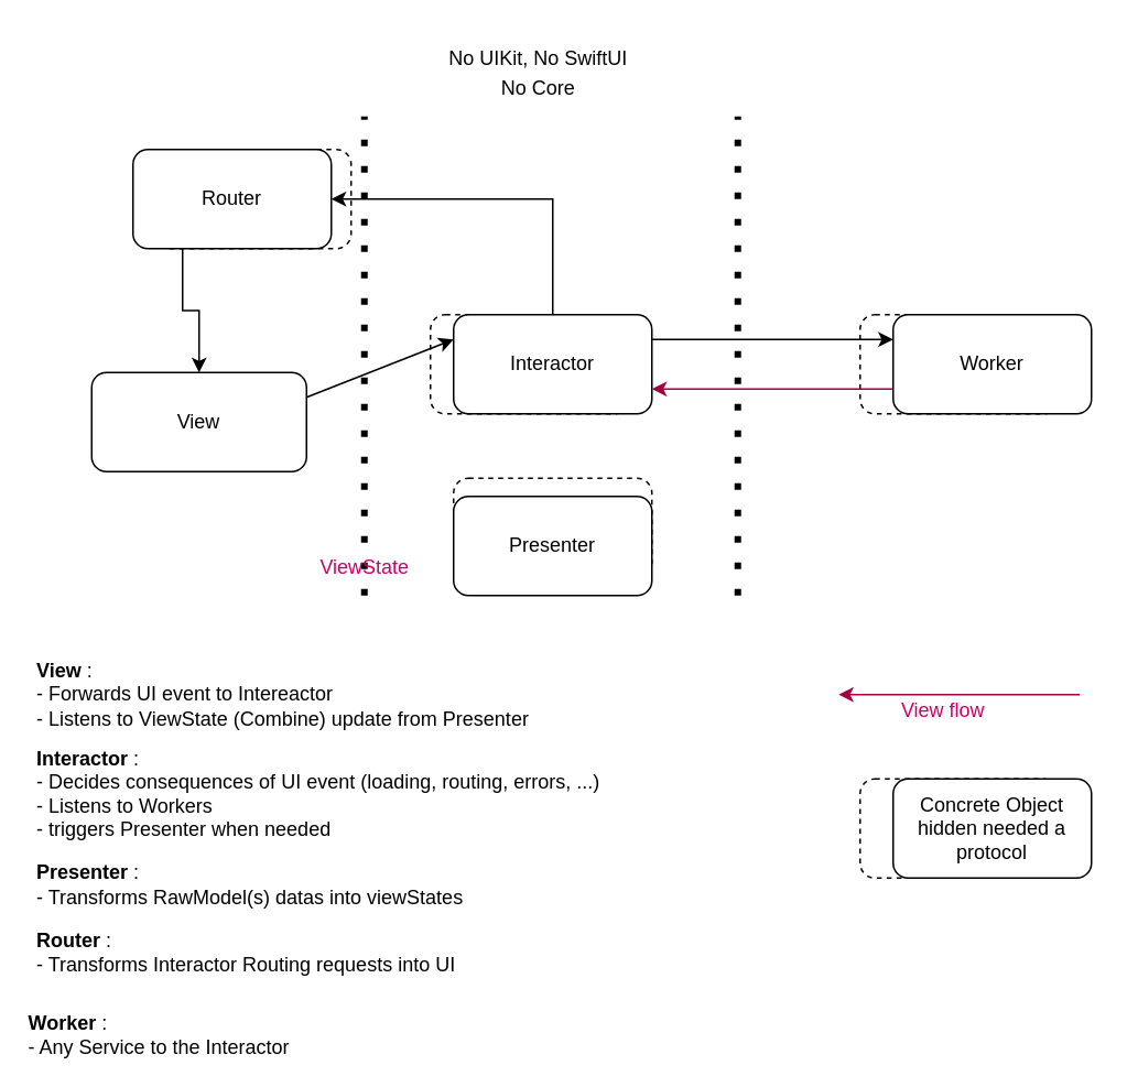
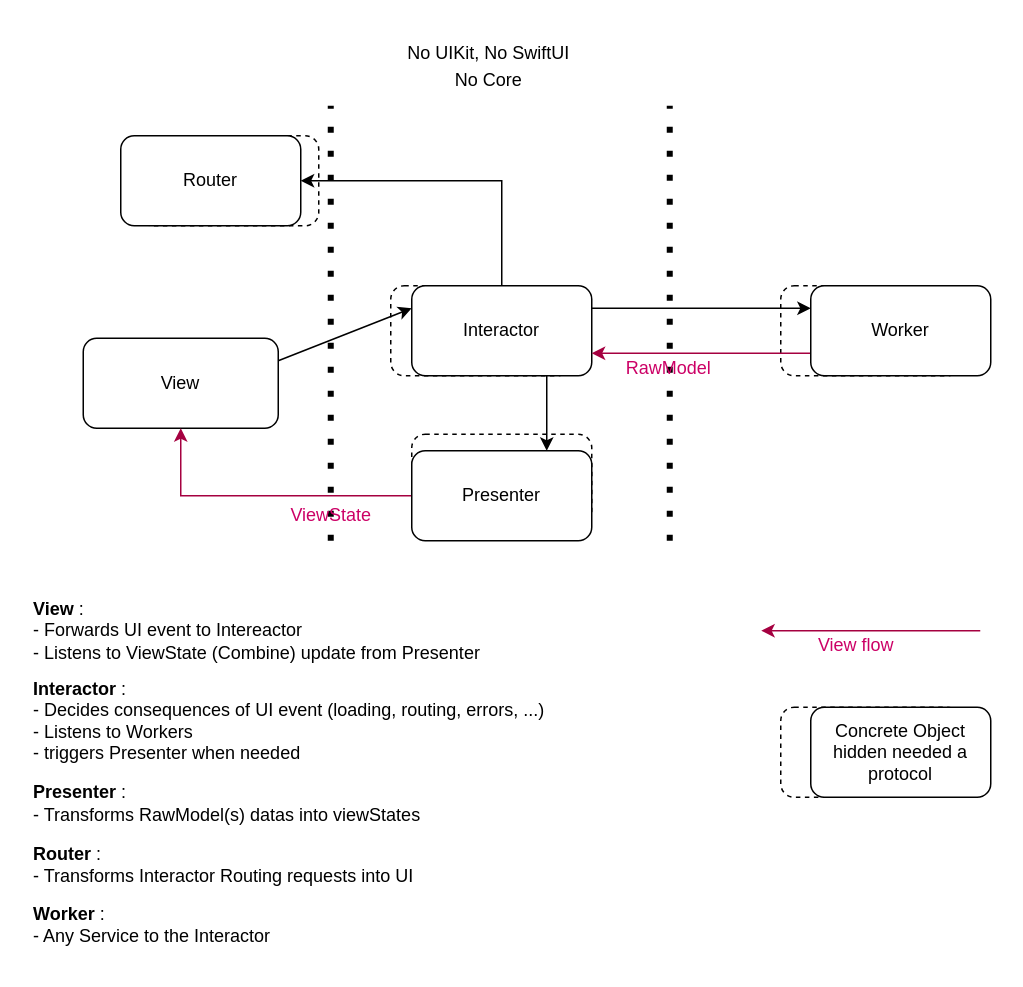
- <mxCell id="8" style="edgeStyle=orthogonalEdgeStyle;rounded=0;orthogonalLoop=1;jettySize=auto;html=1;exitX=0.25;exitY=1;exitDx=0;exitDy=0;entryX=0.5;entryY=0;entryDx=0;entryDy=0;" edge="1" parent="1" source="9" target="10"><mxGeometry relative="1" as="geometry" /></mxCell>
+ <mxCell id="23" value="RawModel" style="text;html=1;align=center;verticalAlign=middle;resizable=0;points=[];autosize=1;strokeColor=none;fillColor=none;fontColor=#CC0066;" vertex="1" parent="1"><mxGeometry x="405" y="230" width="80" height="30" as="geometry" /></mxCell>
+ <mxCell id="13" style="edgeStyle=orthogonalEdgeStyle;rounded=0;orthogonalLoop=1;jettySize=auto;html=1;exitX=0.75;exitY=1;exitDx=0;exitDy=0;entryX=0.75;entryY=0;entryDx=0;entryDy=0;" edge="1" parent="1" source="16" target="12"><mxGeometry relative="1" as="geometry" /></mxCell>
+ <mxCell id="11" style="edgeStyle=orthogonalEdgeStyle;rounded=0;orthogonalLoop=1;jettySize=auto;html=1;exitX=0;exitY=0.5;exitDx=0;exitDy=0;entryX=0.5;entryY=1;entryDx=0;entryDy=0;fillColor=#d80073;strokeColor=#A50040;" edge="1" parent="1" source="12" target="10"><mxGeometry relative="1" as="geometry" /></mxCell>
- <mxCell id="29" value="&lt;b&gt;Worker&lt;/b&gt; :&amp;nbsp;&lt;br&gt;&lt;div style=&quot;&quot;&gt;- Any Service to the Interactor&lt;/div&gt;" style="text;html=1;align=left;verticalAlign=middle;resizable=0;points=[];autosize=1;strokeColor=none;fillColor=none;" vertex="1" parent="1"><mxGeometry x="15" y="606" width="180" height="40" as="geometry" /></mxCell>
+ <mxCell id="29" value="&lt;b&gt;Worker&lt;/b&gt; :&amp;nbsp;&lt;br&gt;&lt;div style=&quot;&quot;&gt;- Any Service to the Interactor&lt;/div&gt;" style="text;html=1;align=left;verticalAlign=middle;resizable=0;points=[];autosize=1;strokeColor=none;fillColor=none;" vertex="1" parent="1"><mxGeometry x="20" y="596" width="180" height="40" as="geometry" /></mxCell>
